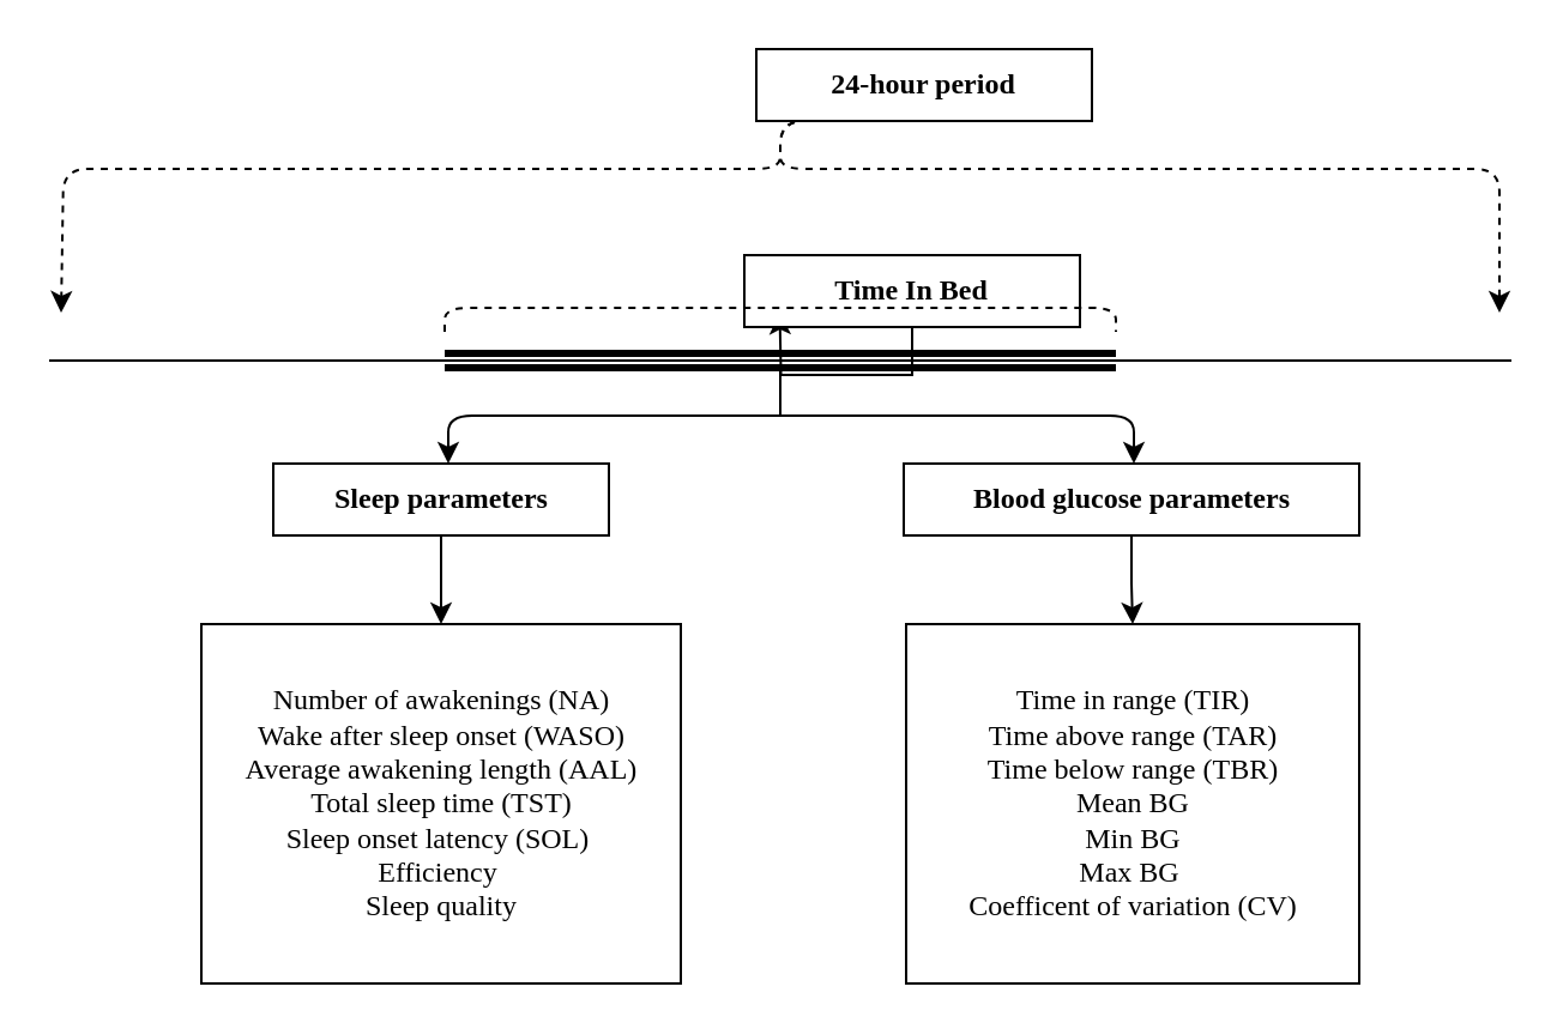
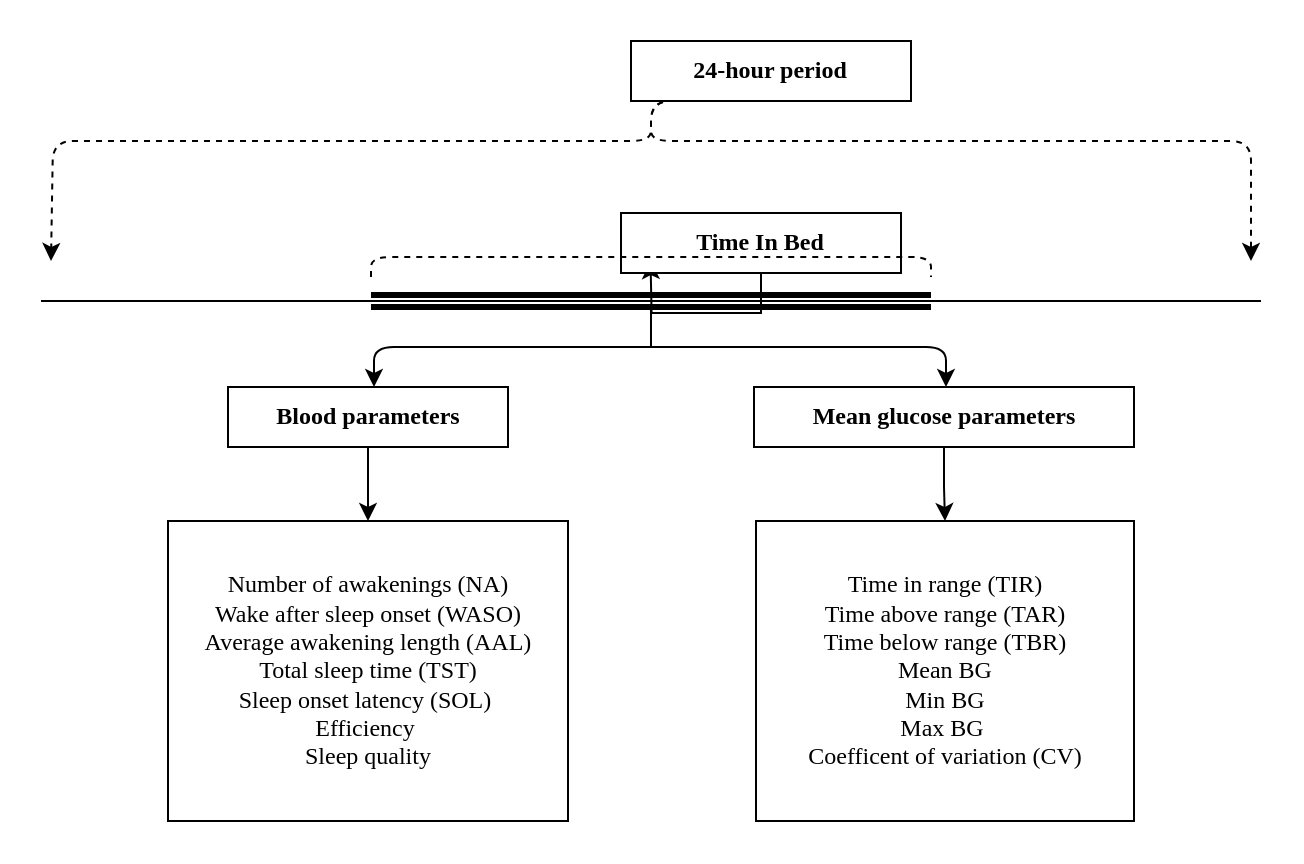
- <mxCell id="8" value="Sleep parameters" style="rounded=0;whiteSpace=wrap;html=1;fontStyle=1;fontFamily=Times New Roman;" parent="1" vertex="1"><mxGeometry x="113.5" y="193" width="140" height="30" as="geometry" /></mxCell>
+ <mxCell id="8" value="Blood parameters" style="rounded=0;whiteSpace=wrap;html=1;fontStyle=1;fontFamily=Times New Roman;" parent="1" vertex="1"><mxGeometry x="113.5" y="193" width="140" height="30" as="geometry" /></mxCell>
- <mxCell id="10" value="Blood glucose parameters" style="rounded=0;whiteSpace=wrap;html=1;fontStyle=1;fontFamily=Times New Roman;" parent="1" vertex="1"><mxGeometry x="376.5" y="193" width="190" height="30" as="geometry" /></mxCell>
+ <mxCell id="10" value="Mean glucose parameters" style="rounded=0;whiteSpace=wrap;html=1;fontStyle=1;fontFamily=Times New Roman;" parent="1" vertex="1"><mxGeometry x="376.5" y="193" width="190" height="30" as="geometry" /></mxCell>
